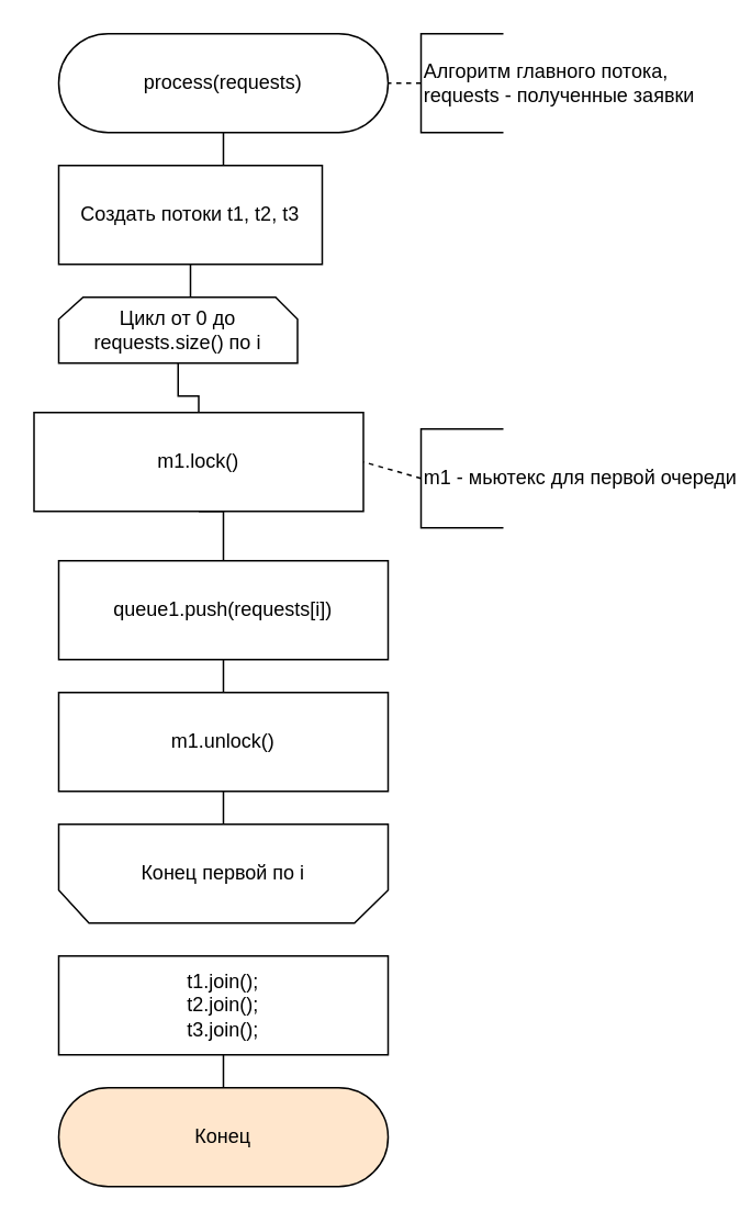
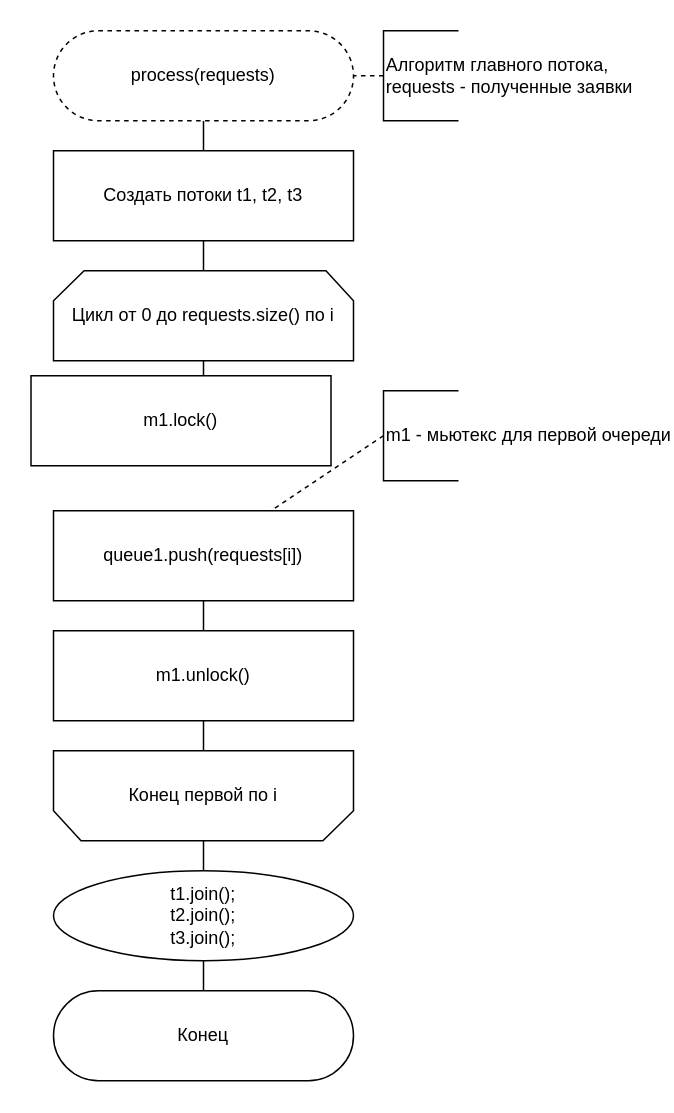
- <mxCell id="3" value="process(requests)" style="rounded=1;whiteSpace=wrap;html=1;arcSize=50;" parent="1" vertex="1"><mxGeometry x="35" y="20" width="200" height="60" as="geometry" /></mxCell>
+ <mxCell id="3" value="process(requests)" style="rounded=1;whiteSpace=wrap;html=1;arcSize=50;dashed=1;" parent="1" vertex="1"><mxGeometry x="35" y="20" width="200" height="60" as="geometry" /></mxCell>
- <mxCell id="7" value="Создать потоки t1, t2, t3" style="rounded=0;whiteSpace=wrap;html=1;" parent="1" vertex="1"><mxGeometry x="35" y="100" width="160" height="60" as="geometry" /></mxCell>
+ <mxCell id="7" value="Создать потоки t1, t2, t3" style="rounded=0;whiteSpace=wrap;html=1;" parent="1" vertex="1"><mxGeometry x="35" y="100" width="200" height="60" as="geometry" /></mxCell>
- <mxCell id="9" value="Цикл от 0 до requests.size() по i" style="strokeWidth=1;html=1;shape=stencil(rZVNb4MwDIZ/Ta5VIFoFxynrTlUvPeycUndEhQQF2q7/vikuGh+DMa8SB/wa3gcbW2FClqkqgIXcqByYeGNhuLa28MJa57ryob9NMbHkGF4wjCMMVVlAUqF2Vk6rXQaYKStnj3DR++rhoE0KDl3FivFX/8z9EjKxxngTbU3ZybTy3kxp49/lX2jGFy+IuT5ijApPyKEC11G/y9ugwMJ3MimYR9oSSN2KGu5vpI+/kwIaaUXpXp8VzIRtCHXxBQ97uDiayduSeDG1OlIvm60jVDfCE9IrYwso5E4lx09nT2b/41cW6r7cg0STzu0ZWkPXm++pBjQOmTYthyj+r0OvgU+wWBIs+JMdKGVQ/kaS2RImhtbrg4mo1ZExEvJgHUzM10FnGZ4jY6M7MKhVPNdq4QY=);whiteSpace=wrap;" parent="1" vertex="1"><mxGeometry x="35" y="180" width="145" height="40" as="geometry" /></mxCell>
+ <mxCell id="9" value="Цикл от 0 до requests.size() по i" style="strokeWidth=1;html=1;shape=stencil(rZVNb4MwDIZ/Ta5VIFoFxynrTlUvPeycUndEhQQF2q7/vikuGh+DMa8SB/wa3gcbW2FClqkqgIXcqByYeGNhuLa28MJa57ryob9NMbHkGF4wjCMMVVlAUqF2Vk6rXQaYKStnj3DR++rhoE0KDl3FivFX/8z9EjKxxngTbU3ZybTy3kxp49/lX2jGFy+IuT5ijApPyKEC11G/y9ugwMJ3MimYR9oSSN2KGu5vpI+/kwIaaUXpXp8VzIRtCHXxBQ97uDiayduSeDG1OlIvm60jVDfCE9IrYwso5E4lx09nT2b/41cW6r7cg0STzu0ZWkPXm++pBjQOmTYthyj+r0OvgU+wWBIs+JMdKGVQ/kaS2RImhtbrg4mo1ZExEvJgHUzM10FnGZ4jY6M7MKhVPNdq4QY=);whiteSpace=wrap;" parent="1" vertex="1"><mxGeometry x="35" y="180" width="200" height="60" as="geometry" /></mxCell>
- <mxCell id="22" value="" style="endArrow=none;dashed=1;html=1;exitX=0;exitY=0.5;exitDx=0;exitDy=0;exitPerimeter=0;entryX=1;entryY=0.5;entryDx=0;entryDy=0;" edge="1" parent="1" source="21" target="11"><mxGeometry width="50" height="50" relative="1" as="geometry"><mxPoint x="265" y="60" as="sourcePoint" /><mxPoint x="245" y="60" as="targetPoint" /></mxGeometry></mxCell>
+ <mxCell id="22" value="" style="endArrow=none;dashed=1;html=1;exitX=0;exitY=0.5;exitDx=0;exitDy=0;exitPerimeter=0;" edge="1" parent="1" source="21" target="13"><mxGeometry width="50" height="50" relative="1" as="geometry"><mxPoint x="265" y="60" as="sourcePoint" /><mxPoint x="245" y="60" as="targetPoint" /></mxGeometry></mxCell>
- <mxCell id="10" style="edgeStyle=orthogonalEdgeStyle;rounded=0;orthogonalLoop=1;jettySize=auto;html=1;exitX=0.5;exitY=1;exitDx=0;exitDy=0;entryX=0.5;entryY=0;entryDx=0;entryDy=0;endArrow=none;" parent="1" source="11" target="13" edge="1"><mxGeometry relative="1" as="geometry" /></mxCell>
+ <mxCell id="16" style="edgeStyle=orthogonalEdgeStyle;rounded=0;orthogonalLoop=1;jettySize=auto;html=1;exitX=0.5;exitY=0;exitDx=0;exitDy=0;exitPerimeter=0;entryX=0.5;entryY=0;entryDx=0;entryDy=0;endArrow=none;" parent="1" source="17" target="19" edge="1"><mxGeometry relative="1" as="geometry" /></mxCell>
- <mxCell id="19" value="t1.join();&lt;br&gt;t2.join();&lt;br&gt;t3.join();" style="rounded=0;whiteSpace=wrap;html=1;" parent="1" vertex="1"><mxGeometry x="35" y="580" width="200" height="60" as="geometry" /></mxCell>
+ <mxCell id="19" value="t1.join();&lt;br&gt;t2.join();&lt;br&gt;t3.join();" style="ellipse;whiteSpace=wrap;html=1;" parent="1" vertex="1"><mxGeometry x="35" y="580" width="200" height="60" as="geometry" /></mxCell>
- <mxCell id="20" value="Конец" style="rounded=1;whiteSpace=wrap;html=1;arcSize=50;fillColor=#ffe6cc;" parent="1" vertex="1"><mxGeometry x="35" y="660" width="200" height="60" as="geometry" /></mxCell>
+ <mxCell id="20" value="Конец" style="rounded=1;whiteSpace=wrap;html=1;arcSize=50;" parent="1" vertex="1"><mxGeometry x="35" y="660" width="200" height="60" as="geometry" /></mxCell>
